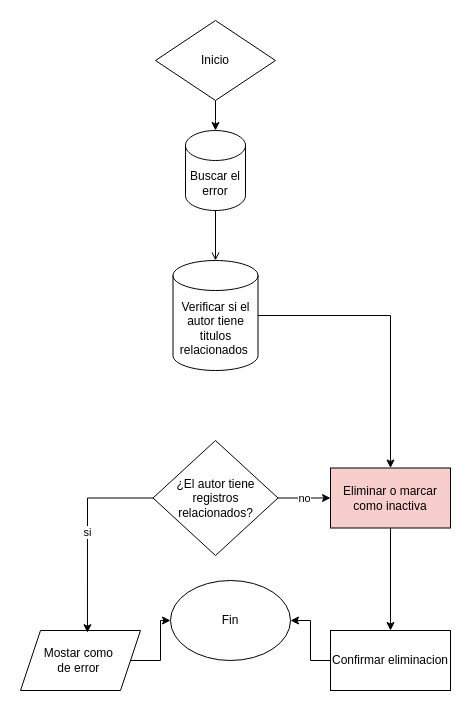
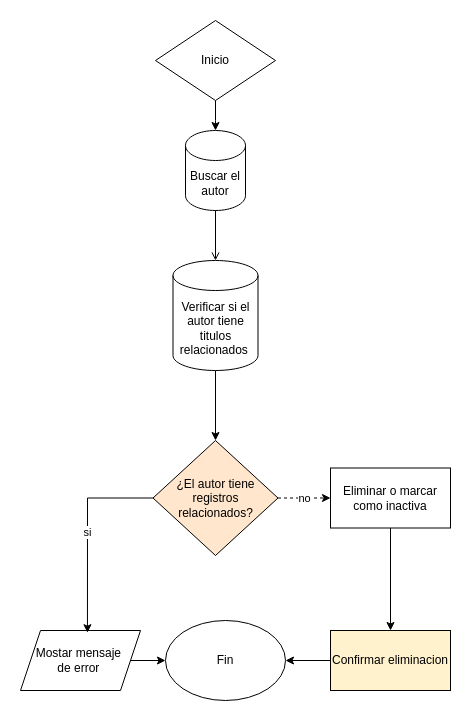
- <mxCell id="5" value="Buscar el error" style="shape=cylinder3;whiteSpace=wrap;html=1;boundedLbl=1;backgroundOutline=1;size=15;" vertex="1" parent="1"><mxGeometry x="185" y="130" width="60" height="80" as="geometry" /></mxCell>
+ <mxCell id="5" value="Buscar el autor" style="shape=cylinder3;whiteSpace=wrap;html=1;boundedLbl=1;backgroundOutline=1;size=15;" vertex="1" parent="1"><mxGeometry x="185" y="130" width="60" height="80" as="geometry" /></mxCell>
- <mxCell id="6" value="" style="edgeStyle=orthogonalEdgeStyle;rounded=0;orthogonalLoop=1;jettySize=auto;html=1;" edge="1" parent="1" source="7" target="14"><mxGeometry relative="1" as="geometry" /></mxCell>
+ <mxCell id="6" value="" style="edgeStyle=orthogonalEdgeStyle;rounded=0;orthogonalLoop=1;jettySize=auto;html=1;" edge="1" parent="1" source="7" target="9"><mxGeometry relative="1" as="geometry" /></mxCell>
- <mxCell id="9" value="¿El autor tiene registros relacionados?" style="rhombus;whiteSpace=wrap;html=1;" vertex="1" parent="1"><mxGeometry x="152.5" y="440" width="125" height="115" as="geometry" /></mxCell>
+ <mxCell id="9" value="¿El autor tiene registros relacionados?" style="rhombus;whiteSpace=wrap;html=1;fillColor=#ffe6cc;" vertex="1" parent="1"><mxGeometry x="152.5" y="440" width="125" height="115" as="geometry" /></mxCell>
- <mxCell id="8" value="no" style="edgeStyle=orthogonalEdgeStyle;rounded=0;orthogonalLoop=1;jettySize=auto;html=1;exitX=1;exitY=0.5;exitDx=0;exitDy=0;entryX=0;entryY=0.5;entryDx=0;entryDy=0;" edge="1" parent="1" source="9" target="14"><mxGeometry relative="1" as="geometry" /></mxCell>
+ <mxCell id="8" value="no" style="edgeStyle=orthogonalEdgeStyle;rounded=0;orthogonalLoop=1;jettySize=auto;html=1;exitX=1;exitY=0.5;exitDx=0;exitDy=0;entryX=0;entryY=0.5;entryDx=0;entryDy=0;dashed=1;" edge="1" parent="1" source="9" target="14"><mxGeometry relative="1" as="geometry" /></mxCell>
- <mxCell id="14" value="Eliminar o marcar como inactiva" style="whiteSpace=wrap;html=1;fillColor=#f8cecc;" vertex="1" parent="1"><mxGeometry x="330" y="467.5" width="120" height="60" as="geometry" /></mxCell>
+ <mxCell id="14" value="Eliminar o marcar como inactiva" style="whiteSpace=wrap;html=1;" vertex="1" parent="1"><mxGeometry x="330" y="467.5" width="120" height="60" as="geometry" /></mxCell>
- <mxCell id="12" value="Fin" style="ellipse;whiteSpace=wrap;html=1;" vertex="1" parent="1"><mxGeometry x="170" y="580" width="120" height="80" as="geometry" /></mxCell>
+ <mxCell id="12" value="Fin" style="ellipse;whiteSpace=wrap;html=1;" vertex="1" parent="1"><mxGeometry x="165" y="620" width="120" height="80" as="geometry" /></mxCell>
- <mxCell id="11" value="Mostar como&amp;nbsp;&lt;div&gt;de error&amp;nbsp;&lt;/div&gt;" style="shape=parallelogram;perimeter=parallelogramPerimeter;whiteSpace=wrap;html=1;fixedSize=1;" vertex="1" parent="1"><mxGeometry x="20" y="630" width="120" height="60" as="geometry" /></mxCell>
+ <mxCell id="11" value="Mostar mensaje&amp;nbsp;&lt;div&gt;de error&amp;nbsp;&lt;/div&gt;" style="shape=parallelogram;perimeter=parallelogramPerimeter;whiteSpace=wrap;html=1;fixedSize=1;" vertex="1" parent="1"><mxGeometry x="20" y="630" width="120" height="60" as="geometry" /></mxCell>
- <mxCell id="16" value="Confirmar eliminacion" style="rounded=0;whiteSpace=wrap;html=1;" vertex="1" parent="1"><mxGeometry x="330" y="630" width="120" height="60" as="geometry" /></mxCell>
+ <mxCell id="16" value="Confirmar eliminacion" style="rounded=0;whiteSpace=wrap;html=1;fillColor=#fff2cc;" vertex="1" parent="1"><mxGeometry x="330" y="630" width="120" height="60" as="geometry" /></mxCell>
